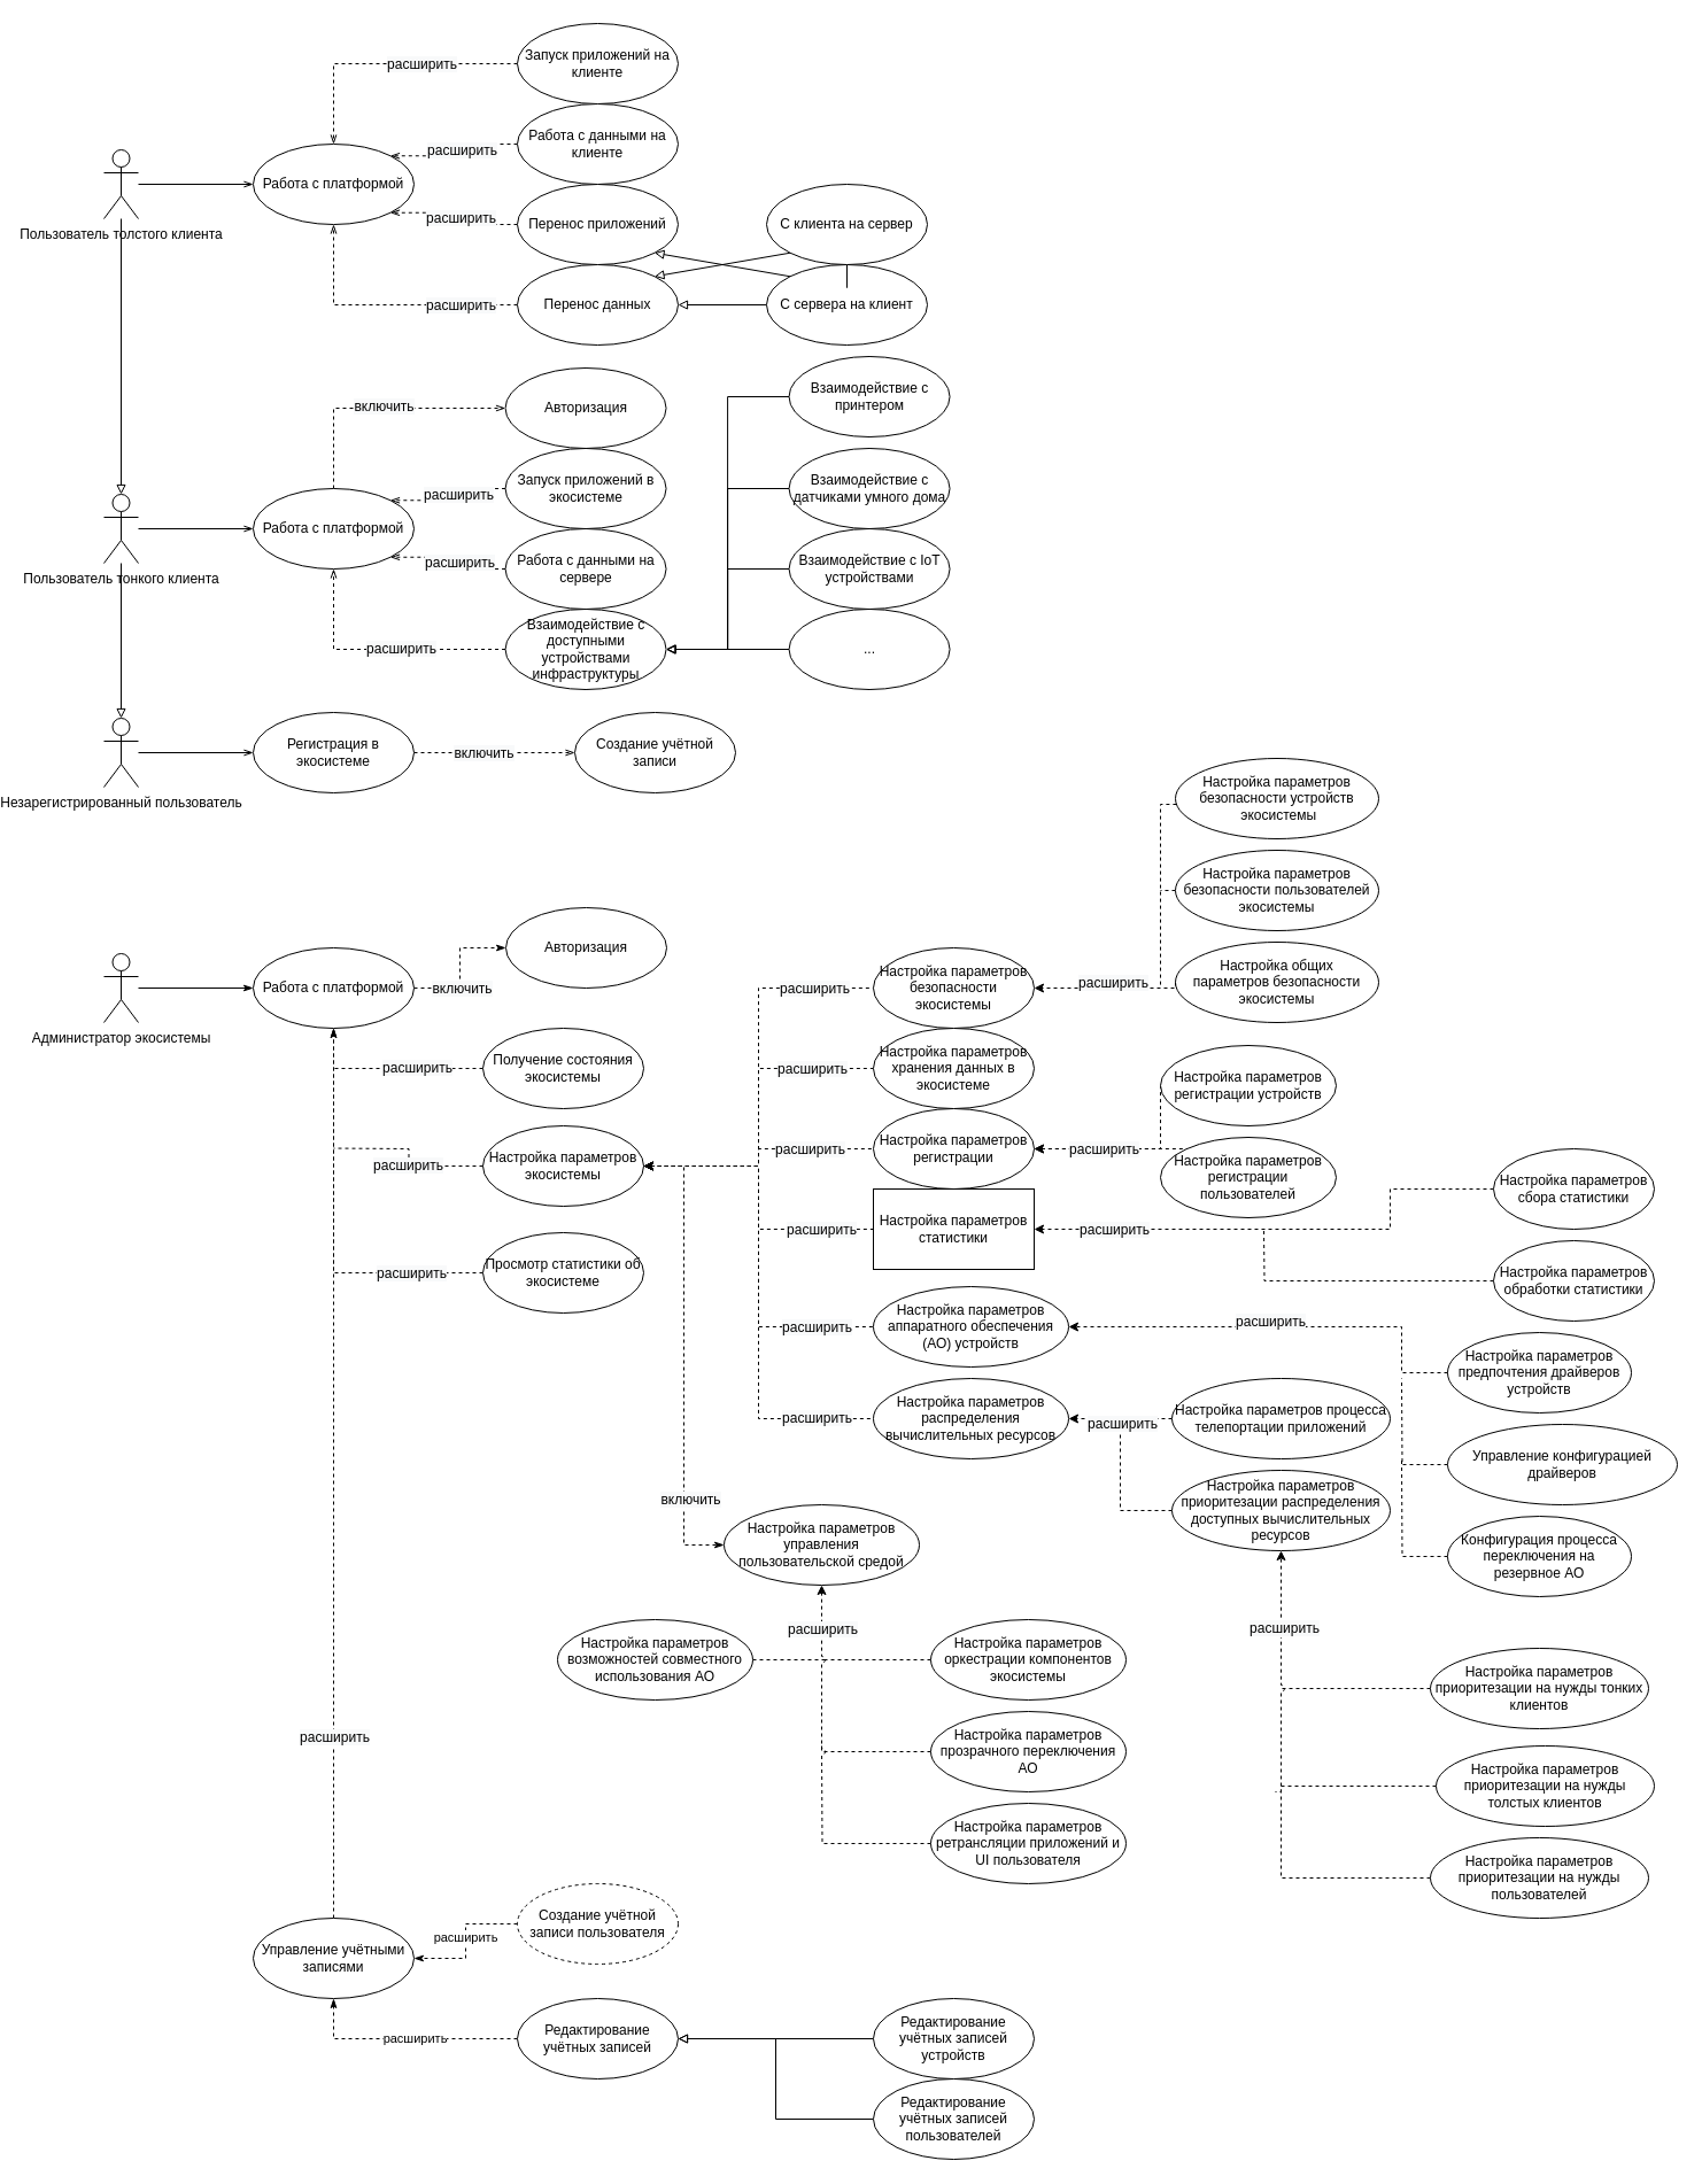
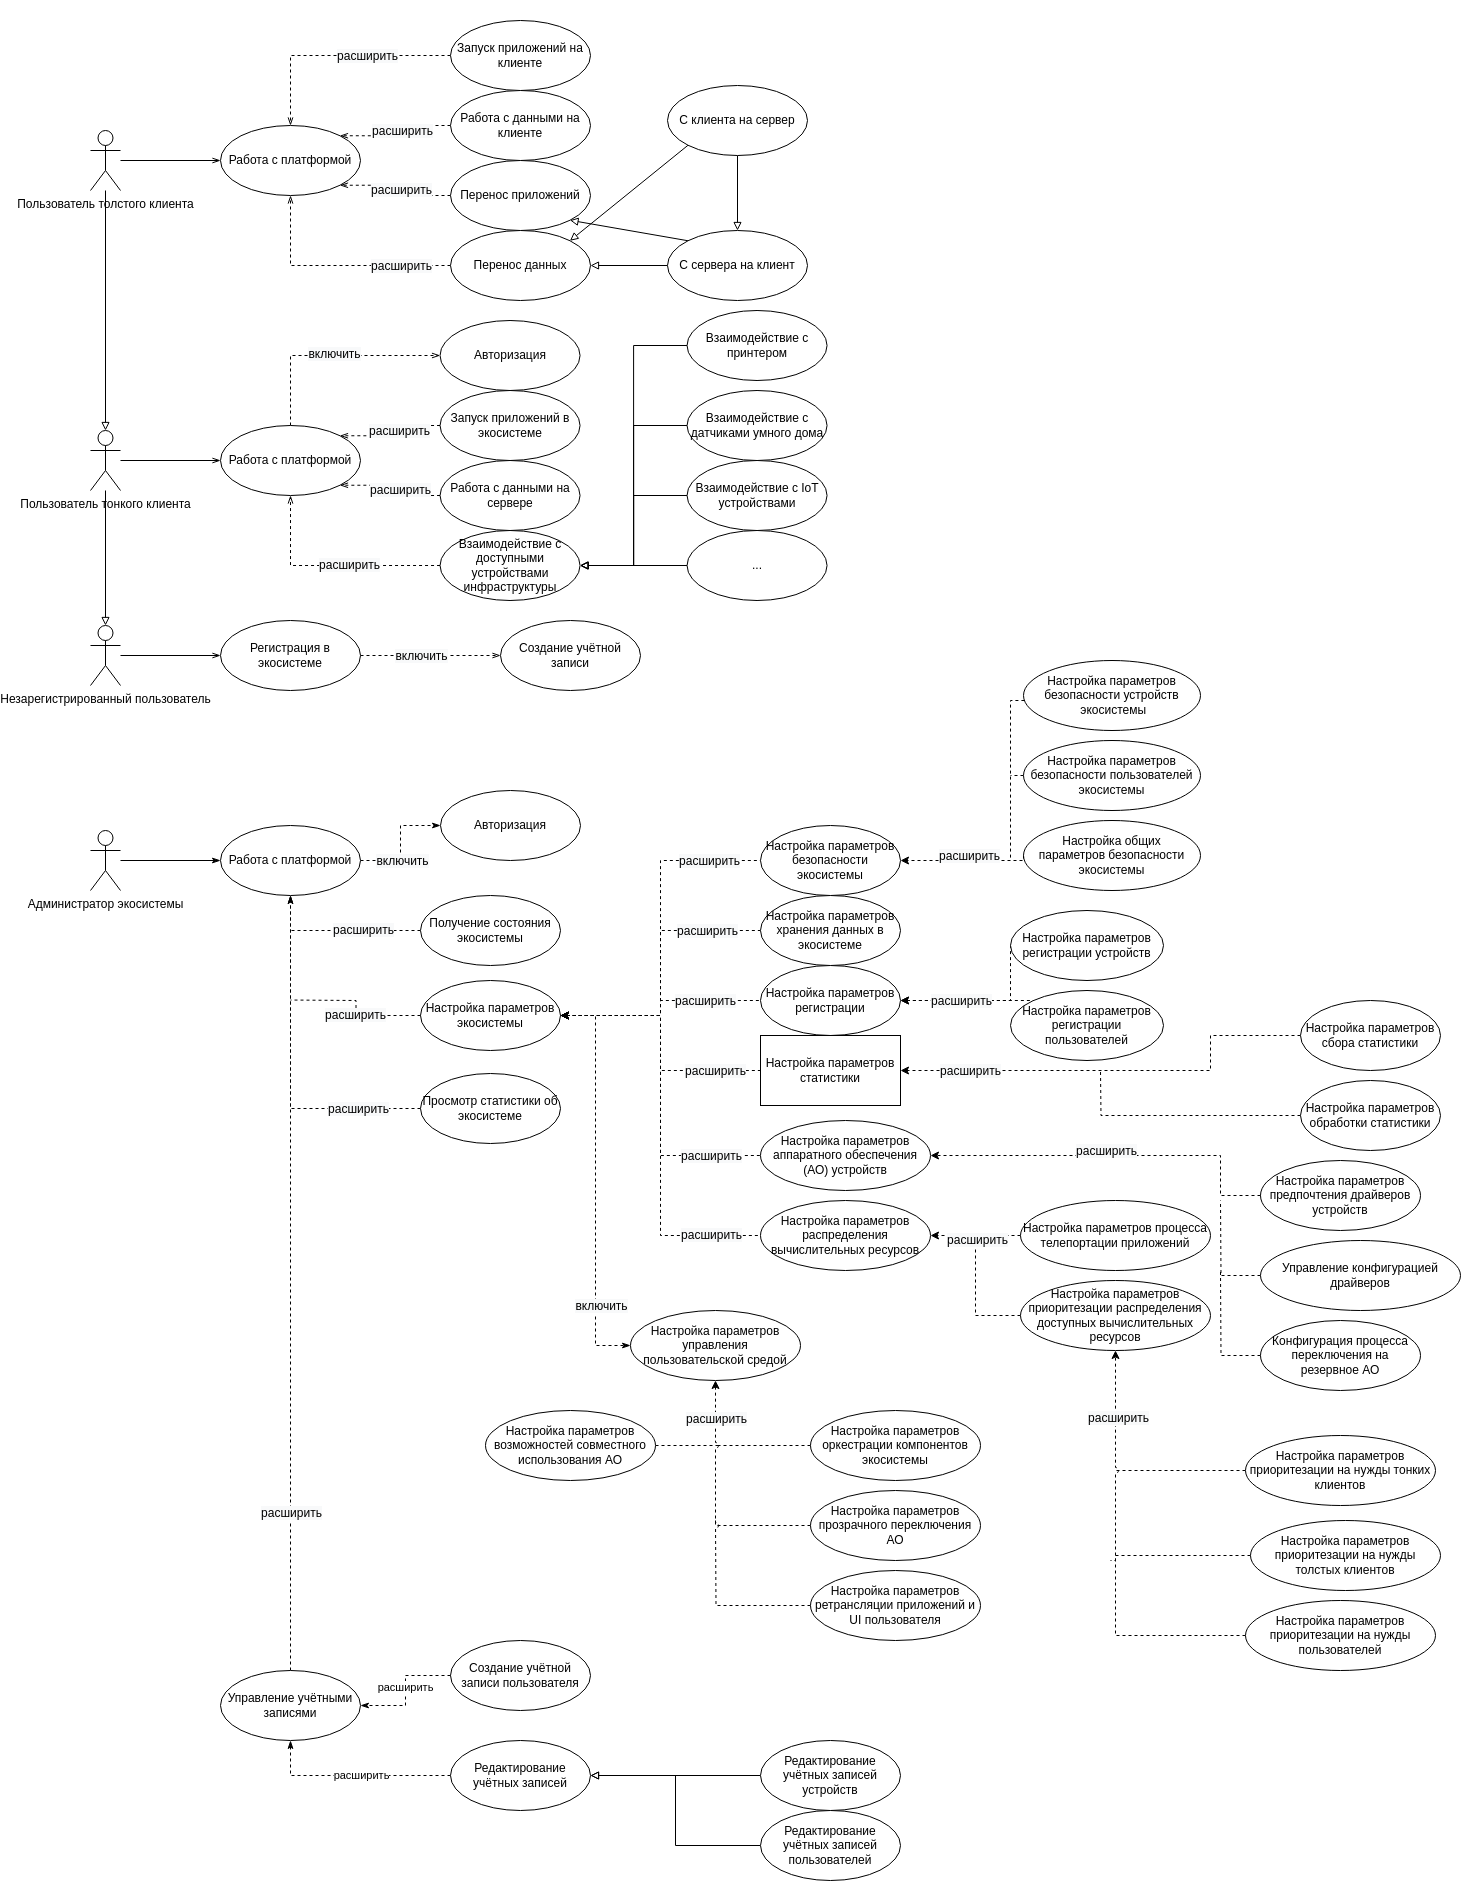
- <mxCell id="53" value="&lt;font style=&quot;vertical-align: inherit;&quot;&gt;&lt;font style=&quot;vertical-align: inherit;&quot;&gt;C клиента на сервер&lt;br&gt;&lt;/font&gt;&lt;/font&gt;" style="ellipse;whiteSpace=wrap;html=1;" parent="1" vertex="1"><mxGeometry x="597" y="160" width="140" height="70" as="geometry" /></mxCell>
+ <mxCell id="53" value="&lt;font style=&quot;vertical-align: inherit;&quot;&gt;&lt;font style=&quot;vertical-align: inherit;&quot;&gt;C клиента на сервер&lt;br&gt;&lt;/font&gt;&lt;/font&gt;" style="ellipse;whiteSpace=wrap;html=1;" parent="1" vertex="1"><mxGeometry x="597" y="85" width="140" height="70" as="geometry" /></mxCell>
- <mxCell id="99" value="Создание учётной записи пользователя" style="ellipse;whiteSpace=wrap;html=1;dashed=1;" parent="1" vertex="1"><mxGeometry x="380" y="1640" width="140" height="70" as="geometry" /></mxCell>
+ <mxCell id="99" value="Создание учётной записи пользователя" style="ellipse;whiteSpace=wrap;html=1;" parent="1" vertex="1"><mxGeometry x="380" y="1640" width="140" height="70" as="geometry" /></mxCell>
